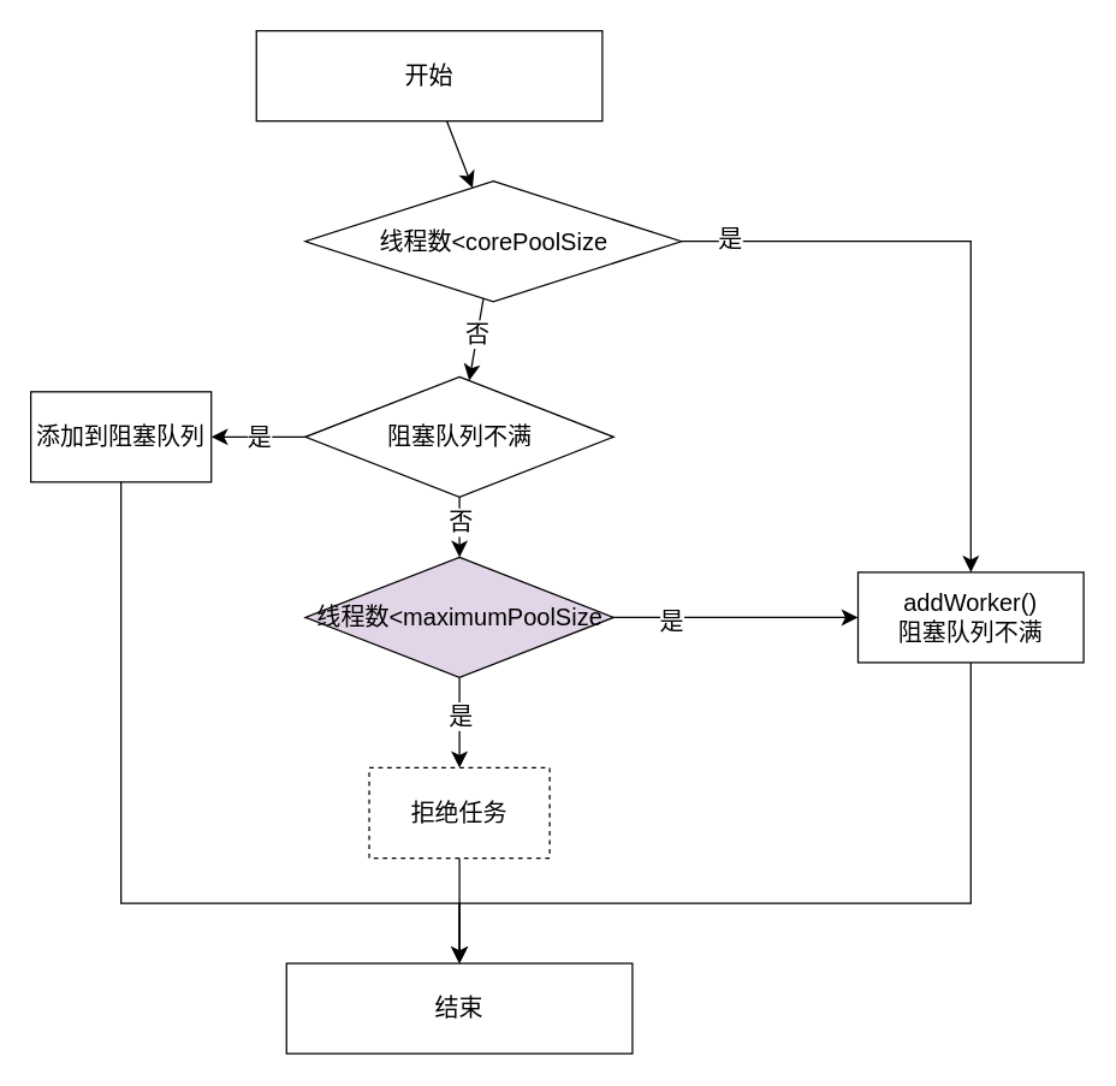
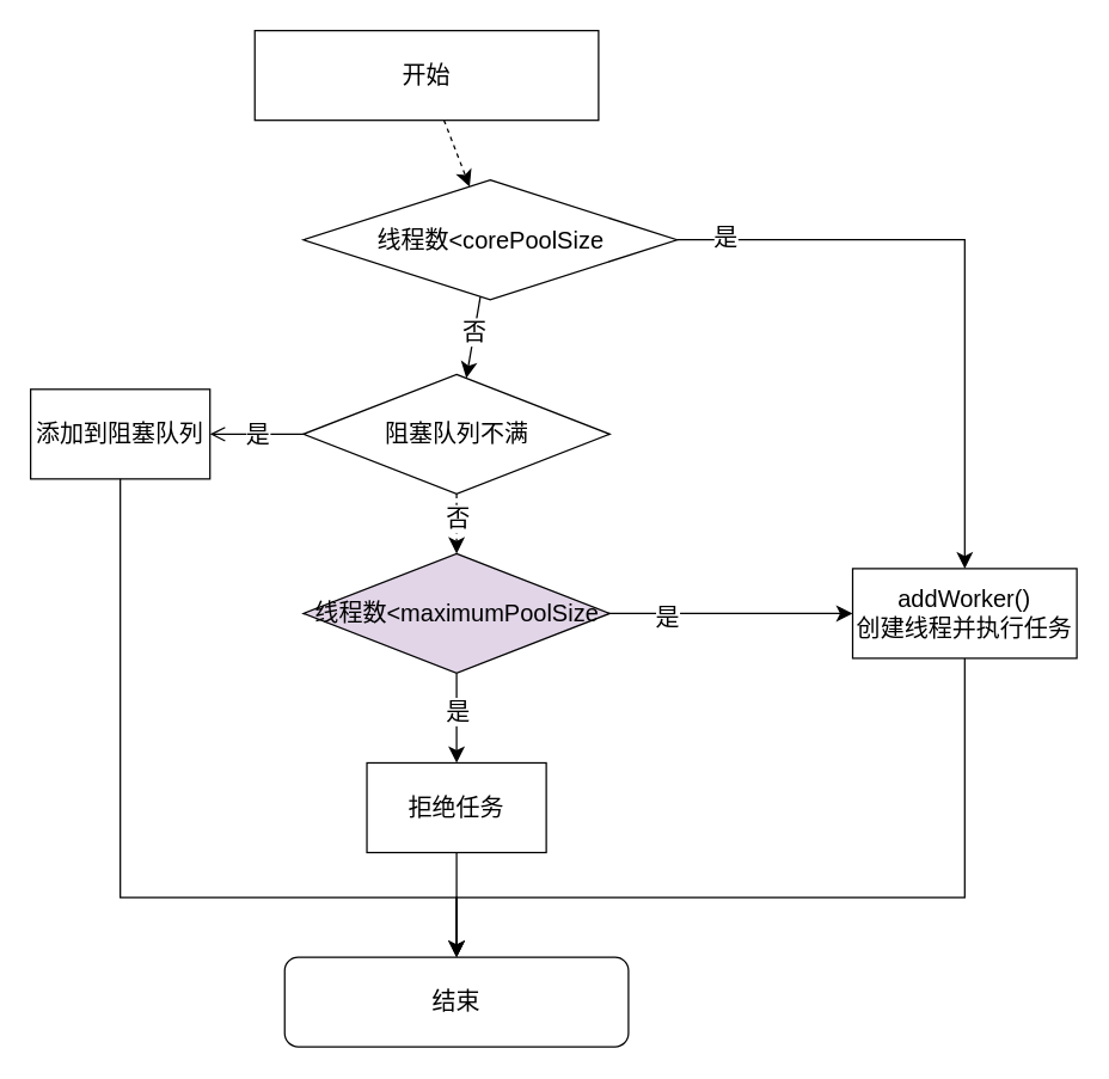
- <mxCell id="2" value="" style="edgeStyle=none;curved=1;rounded=0;orthogonalLoop=1;jettySize=auto;html=1;fontSize=12;startSize=8;endSize=8;" edge="1" parent="1" source="3" target="6"><mxGeometry relative="1" as="geometry" /></mxCell>
+ <mxCell id="2" value="" style="edgeStyle=none;curved=1;rounded=0;orthogonalLoop=1;jettySize=auto;html=1;fontSize=12;startSize=8;endSize=8;dashed=1;" edge="1" parent="1" source="3" target="6"><mxGeometry relative="1" as="geometry" /></mxCell>
- <mxCell id="9" value="" style="edgeStyle=none;curved=1;rounded=0;orthogonalLoop=1;jettySize=auto;html=1;fontSize=12;startSize=8;endSize=8;" edge="1" parent="1" source="11" target="17"><mxGeometry relative="1" as="geometry" /></mxCell>
+ <mxCell id="9" value="" style="edgeStyle=none;curved=1;rounded=0;orthogonalLoop=1;jettySize=auto;html=1;fontSize=12;startSize=8;endSize=8;endArrow=open;" edge="1" parent="1" source="11" target="17"><mxGeometry relative="1" as="geometry" /></mxCell>
- <mxCell id="7" value="" style="edgeStyle=none;curved=1;rounded=0;orthogonalLoop=1;jettySize=auto;html=1;fontSize=12;startSize=8;endSize=8;" edge="1" parent="1" source="11" target="16"><mxGeometry relative="1" as="geometry" /></mxCell>
+ <mxCell id="7" value="" style="edgeStyle=none;curved=1;rounded=0;orthogonalLoop=1;jettySize=auto;html=1;fontSize=12;startSize=8;endSize=8;dashed=1;" edge="1" parent="1" source="11" target="16"><mxGeometry relative="1" as="geometry" /></mxCell>
- <mxCell id="18" value="addWorker()&lt;br&gt;阻塞队列不满" style="whiteSpace=wrap;html=1;fontSize=16;rounded=0;" vertex="1" parent="1"><mxGeometry x="570" y="380" width="150" height="60" as="geometry" /></mxCell>
+ <mxCell id="18" value="addWorker()&lt;br&gt;创建线程并执行任务" style="whiteSpace=wrap;html=1;fontSize=16;rounded=0;" vertex="1" parent="1"><mxGeometry x="570" y="380" width="150" height="60" as="geometry" /></mxCell>
- <mxCell id="20" value="拒绝任务" style="whiteSpace=wrap;html=1;fontSize=16;rounded=0;dashed=1;" vertex="1" parent="1"><mxGeometry x="245" y="510" width="120" height="60" as="geometry" /></mxCell>
+ <mxCell id="20" value="拒绝任务" style="whiteSpace=wrap;html=1;fontSize=16;rounded=0;" vertex="1" parent="1"><mxGeometry x="245" y="510" width="120" height="60" as="geometry" /></mxCell>
- <mxCell id="23" value="结束" style="rounded=0;whiteSpace=wrap;html=1;fontSize=16;" vertex="1" parent="1"><mxGeometry x="190" y="640" width="230" height="60" as="geometry" /></mxCell>
+ <mxCell id="23" value="结束" style="whiteSpace=wrap;html=1;fontSize=16;rounded=1;" vertex="1" parent="1"><mxGeometry x="190" y="640" width="230" height="60" as="geometry" /></mxCell>
